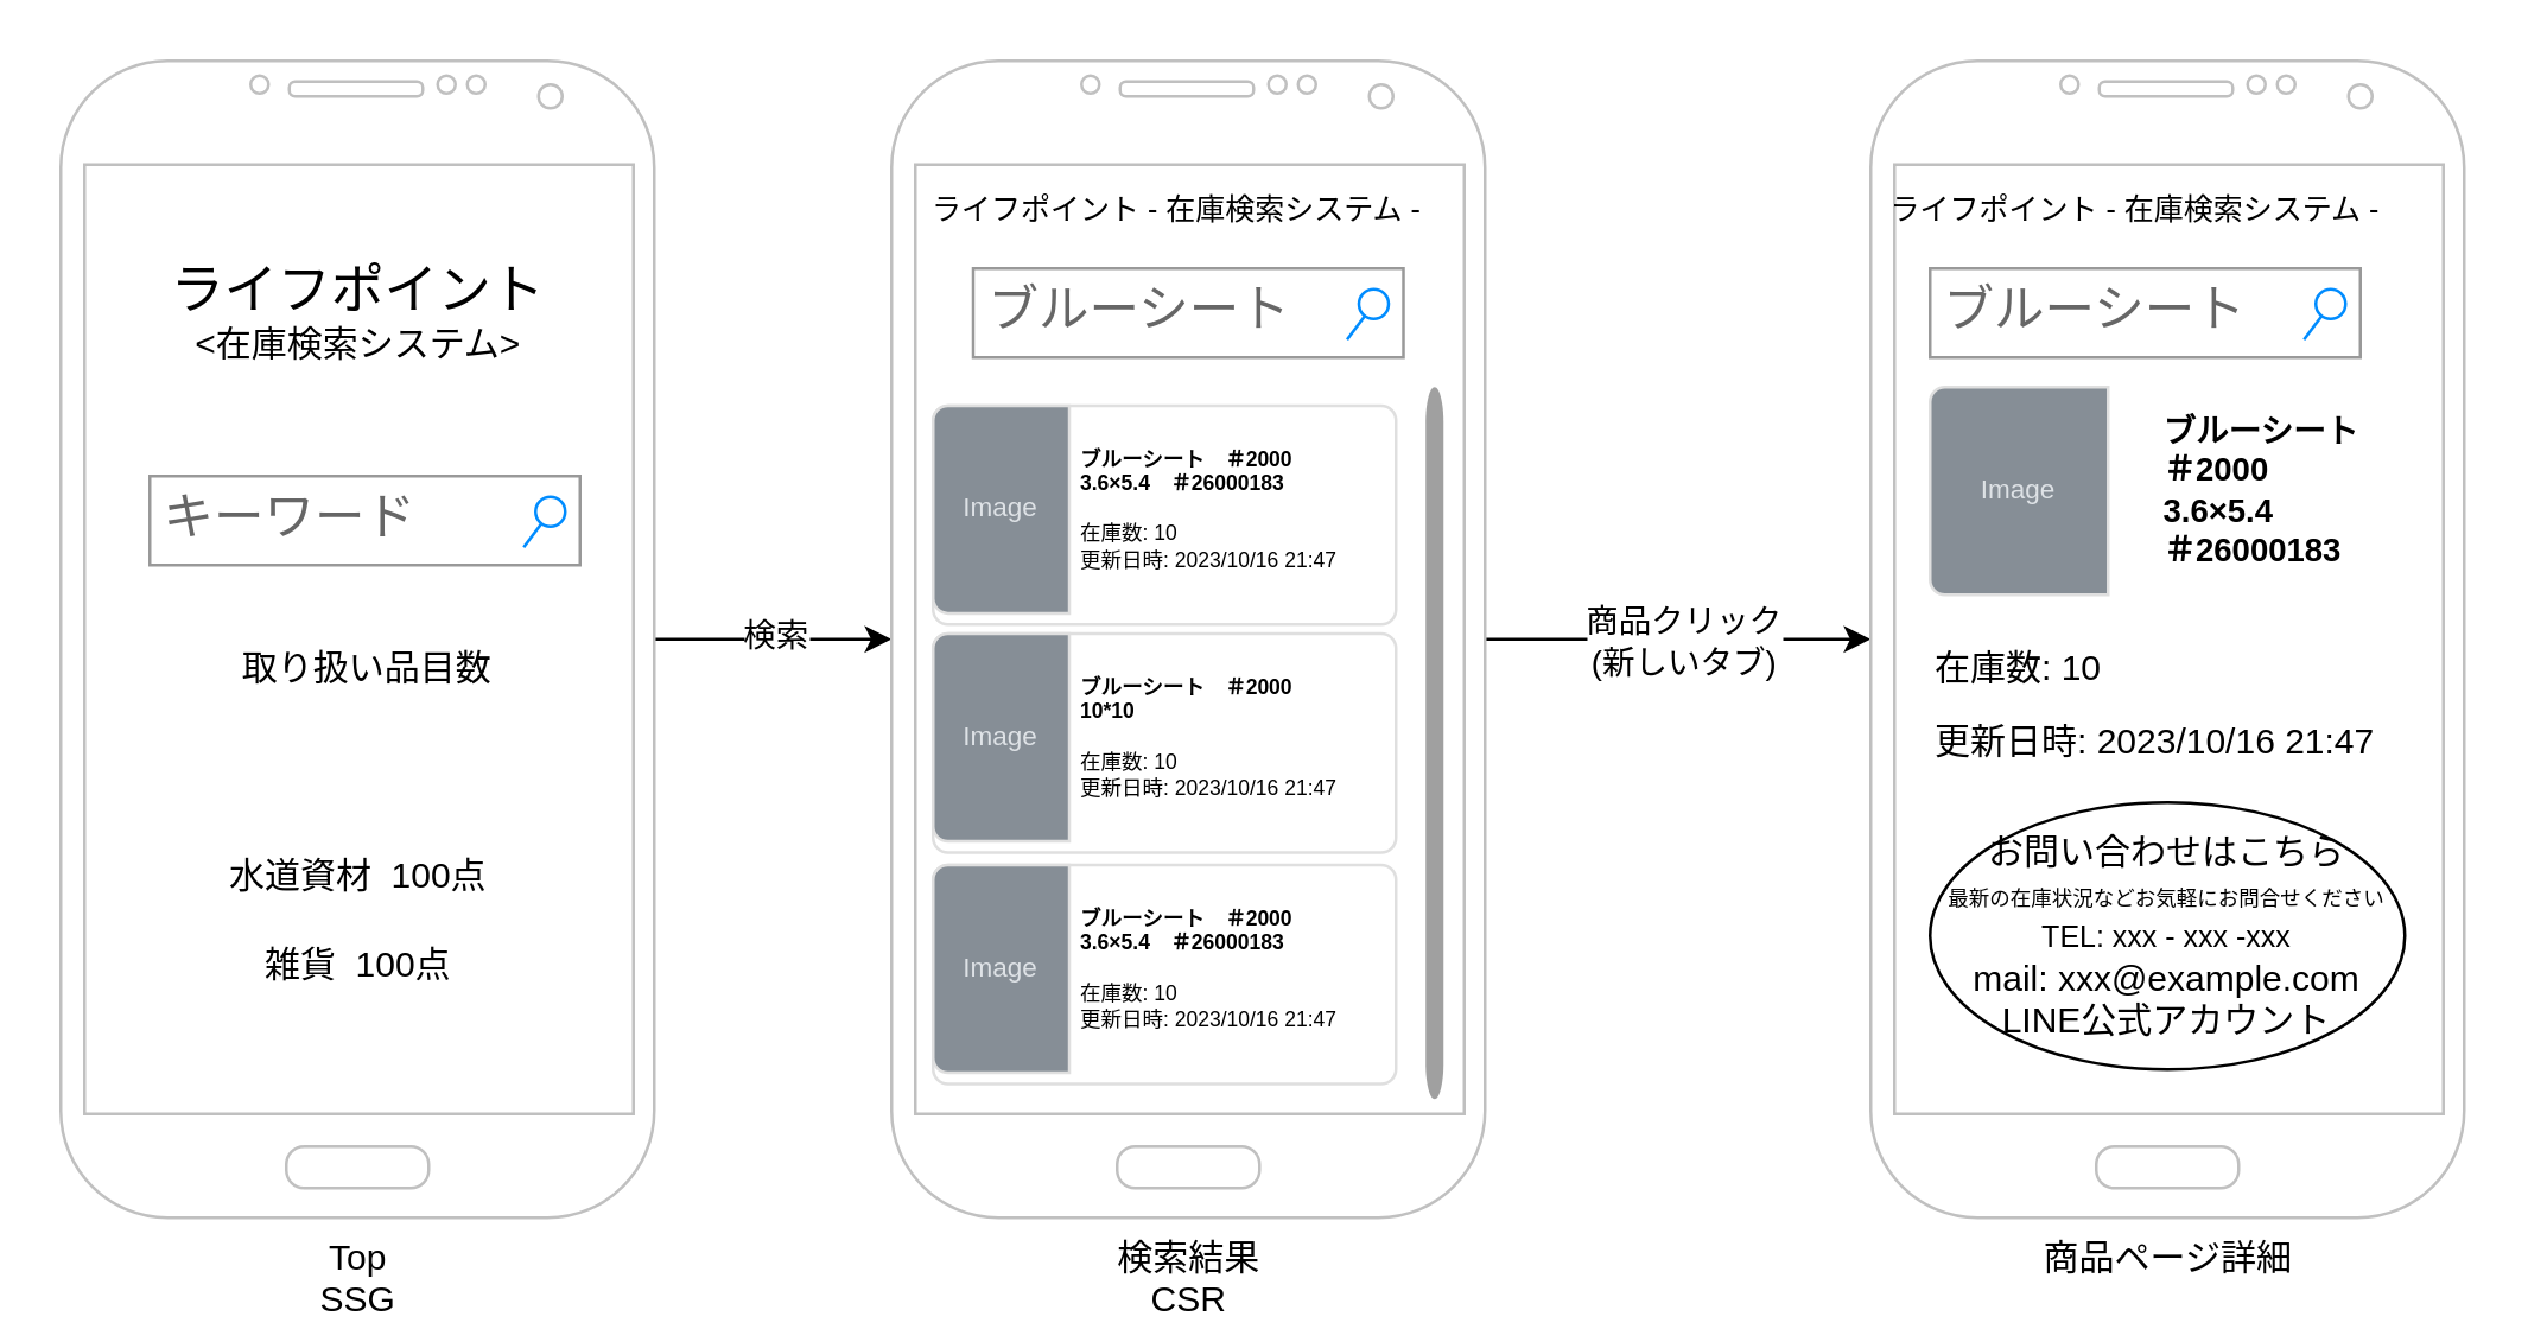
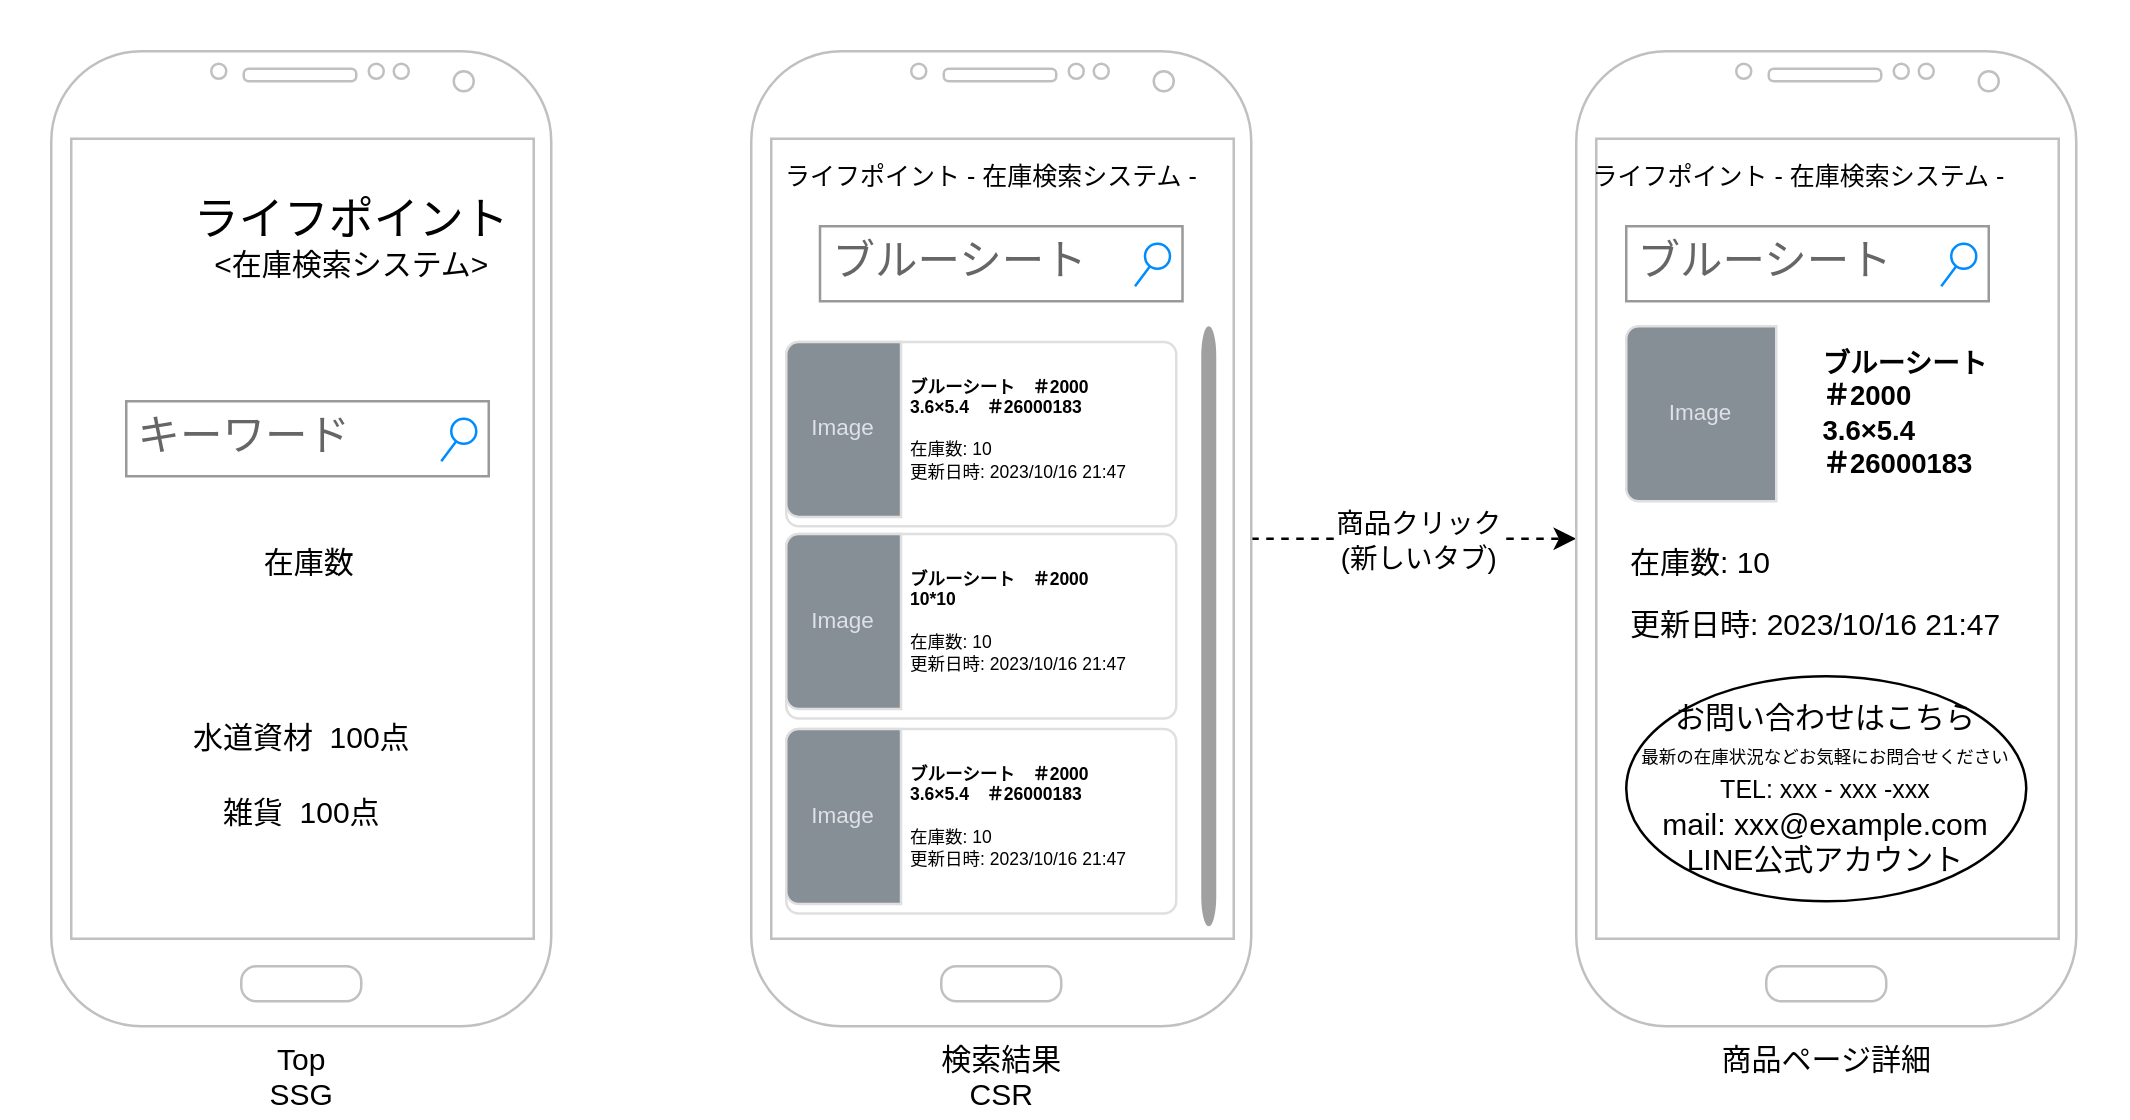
- <mxCell id="5" value="&lt;font style=&quot;font-size: 18px;&quot;&gt;ライフポイント&lt;/font&gt;&lt;br&gt;&amp;lt;在庫検索システム&amp;gt;" style="text;html=1;align=center;verticalAlign=middle;resizable=0;points=[];autosize=1;strokeColor=none;fillColor=none;" vertex="1" parent="1"><mxGeometry x="45" y="80" width="150" height="50" as="geometry" /></mxCell>
+ <mxCell id="5" value="&lt;font style=&quot;font-size: 18px;&quot;&gt;ライフポイント&lt;/font&gt;&lt;br&gt;&amp;lt;在庫検索システム&amp;gt;" style="text;html=1;align=center;verticalAlign=middle;resizable=0;points=[];autosize=1;strokeColor=none;fillColor=none;" vertex="1" parent="1"><mxGeometry x="65" y="70" width="150" height="50" as="geometry" /></mxCell>
- <mxCell id="2" value="" style="edgeStyle=orthogonalEdgeStyle;rounded=0;orthogonalLoop=1;jettySize=auto;html=1;" edge="1" parent="1" source="4" target="12"><mxGeometry relative="1" as="geometry" /></mxCell>
- <mxCell id="3" value="検索" style="edgeLabel;html=1;align=center;verticalAlign=middle;resizable=0;points=[];" vertex="1" connectable="0" parent="2"><mxGeometry x="-0.011" y="2" relative="1" as="geometry"><mxPoint as="offset" /></mxGeometry></mxCell>
- <mxCell id="10" value="" style="edgeStyle=orthogonalEdgeStyle;rounded=0;orthogonalLoop=1;jettySize=auto;html=1;" edge="1" parent="1" source="12" target="22"><mxGeometry relative="1" as="geometry" /></mxCell>
+ <mxCell id="10" value="" style="edgeStyle=orthogonalEdgeStyle;rounded=0;orthogonalLoop=1;jettySize=auto;html=1;dashed=1;" edge="1" parent="1" source="12" target="22"><mxGeometry relative="1" as="geometry" /></mxCell>
- <mxCell id="7" value="取り扱い品目数" style="text;html=1;align=center;verticalAlign=middle;resizable=0;points=[];autosize=1;strokeColor=none;fillColor=none;" vertex="1" parent="1"><mxGeometry x="67.5" y="210" width="110" height="30" as="geometry" /></mxCell>
+ <mxCell id="7" value="在庫数" style="text;html=1;align=center;verticalAlign=middle;resizable=0;points=[];autosize=1;strokeColor=none;fillColor=none;" vertex="1" parent="1"><mxGeometry x="67.5" y="210" width="110" height="30" as="geometry" /></mxCell>
